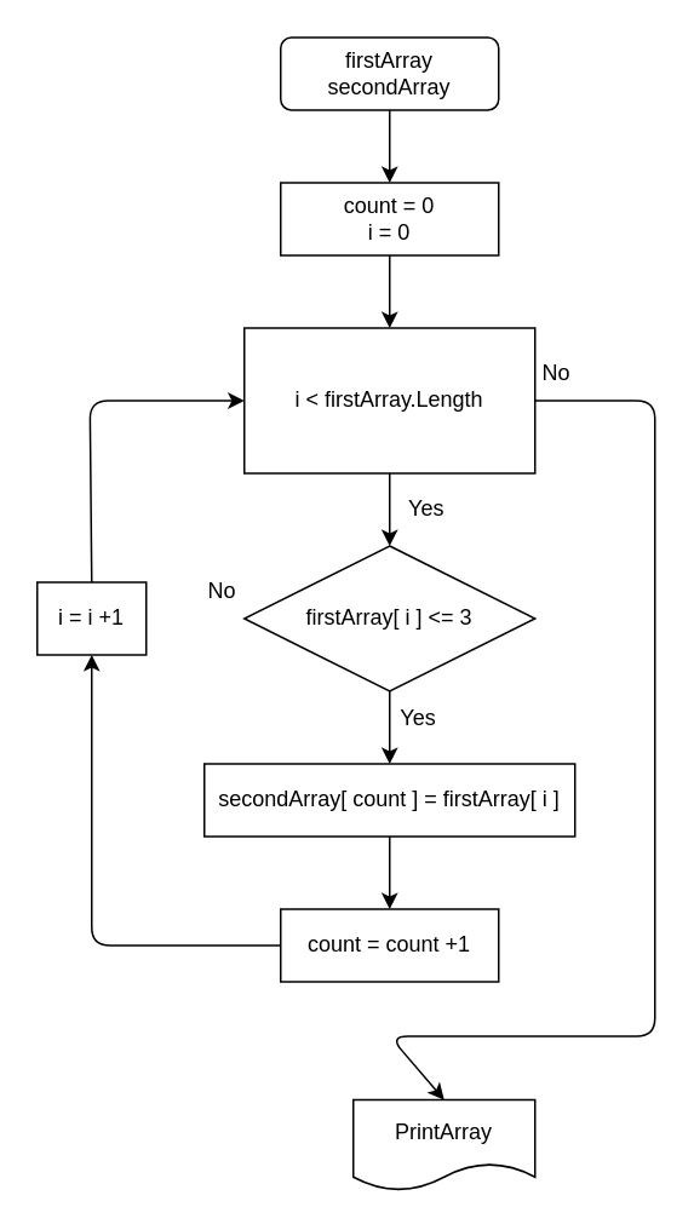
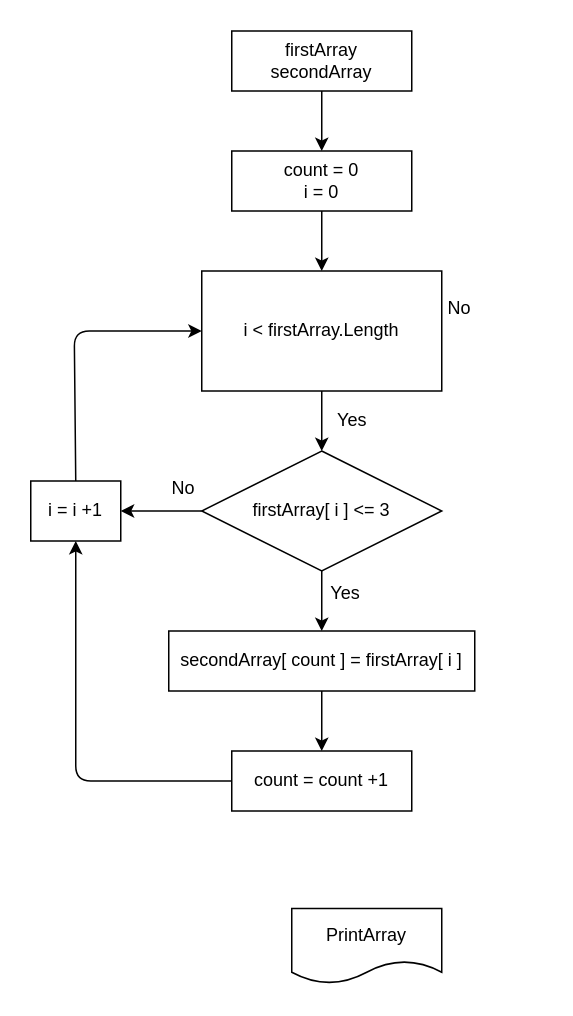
- <mxCell id="3" value="firstArray&lt;br&gt;secondArray" style="whiteSpace=wrap;html=1;rounded=1;" parent="1" vertex="1"><mxGeometry x="154" width="120" height="40" as="geometry" y="20" /></mxCell>
+ <mxCell id="3" value="firstArray&lt;br&gt;secondArray" style="rounded=0;whiteSpace=wrap;html=1;" parent="1" vertex="1"><mxGeometry x="154" width="120" height="40" as="geometry" y="20" /></mxCell>
+ <mxCell id="10" style="edgeStyle=none;html=1;entryX=1;entryY=0.5;entryDx=0;entryDy=0;" parent="1" source="11" target="19" edge="1"><mxGeometry relative="1" as="geometry"><mxPoint x="-126" y="440" as="targetPoint" /></mxGeometry></mxCell>
- <mxCell id="7" style="edgeStyle=none;html=1;entryX=0.5;entryY=0;entryDx=0;entryDy=0;exitX=1;exitY=0.5;exitDx=0;exitDy=0;" parent="1" source="8" target="21" edge="1"><mxGeometry relative="1" as="geometry"><Array as="points"><mxPoint x="360" y="220" /><mxPoint x="360" y="570" /><mxPoint x="214" y="570" /></Array></mxGeometry></mxCell>
